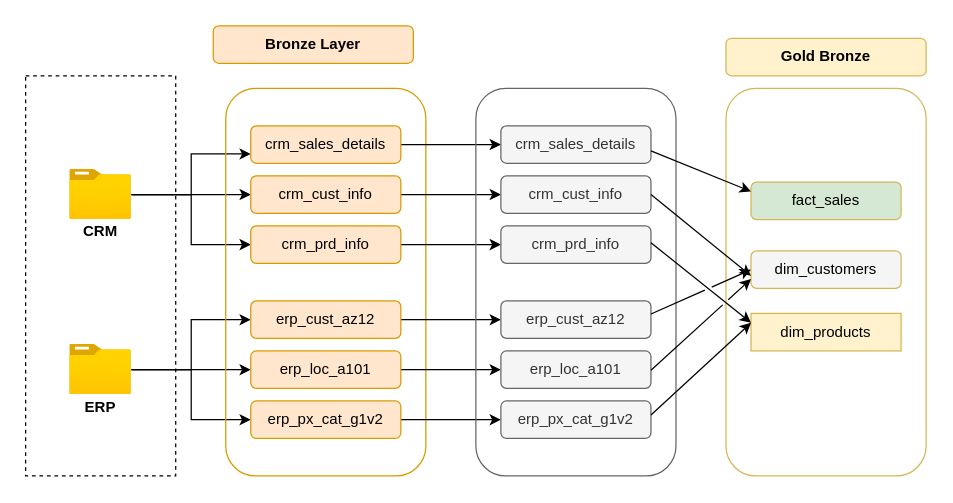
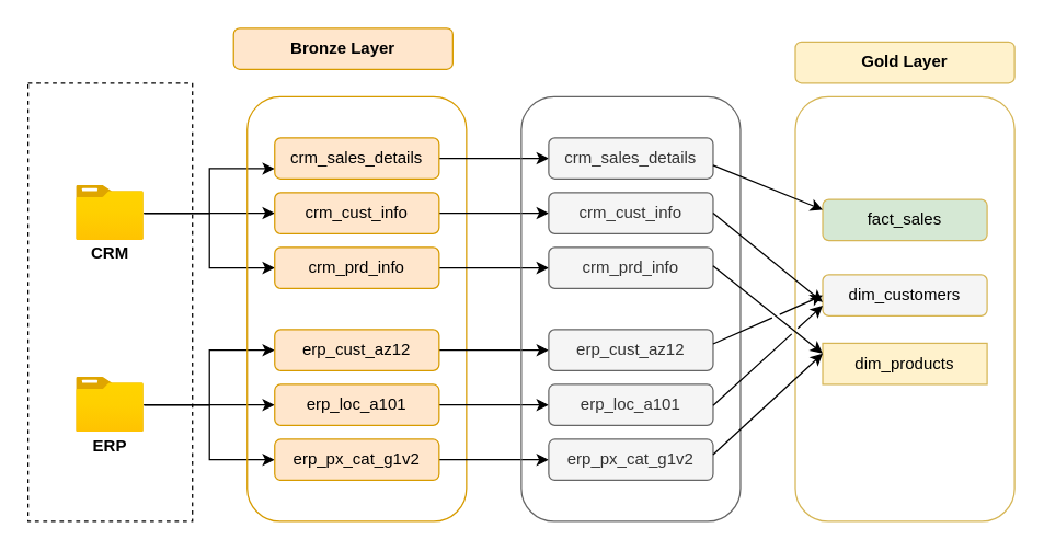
- <mxCell id="37" value="&lt;b&gt;&lt;font&gt;Gold Bronze&lt;/font&gt;&lt;/b&gt;" style="text;html=1;align=center;verticalAlign=middle;whiteSpace=wrap;rounded=1;fillColor=#fff2cc;strokeColor=#d6b656;" vertex="1" parent="1"><mxGeometry x="580" y="30" width="160" height="30" as="geometry" /></mxCell>
+ <mxCell id="37" value="&lt;b&gt;&lt;font&gt;Gold Layer&lt;/font&gt;&lt;/b&gt;" style="text;html=1;align=center;verticalAlign=middle;whiteSpace=wrap;rounded=1;fillColor=#fff2cc;strokeColor=#d6b656;" vertex="1" parent="1"><mxGeometry x="580" y="30" width="160" height="30" as="geometry" /></mxCell>
